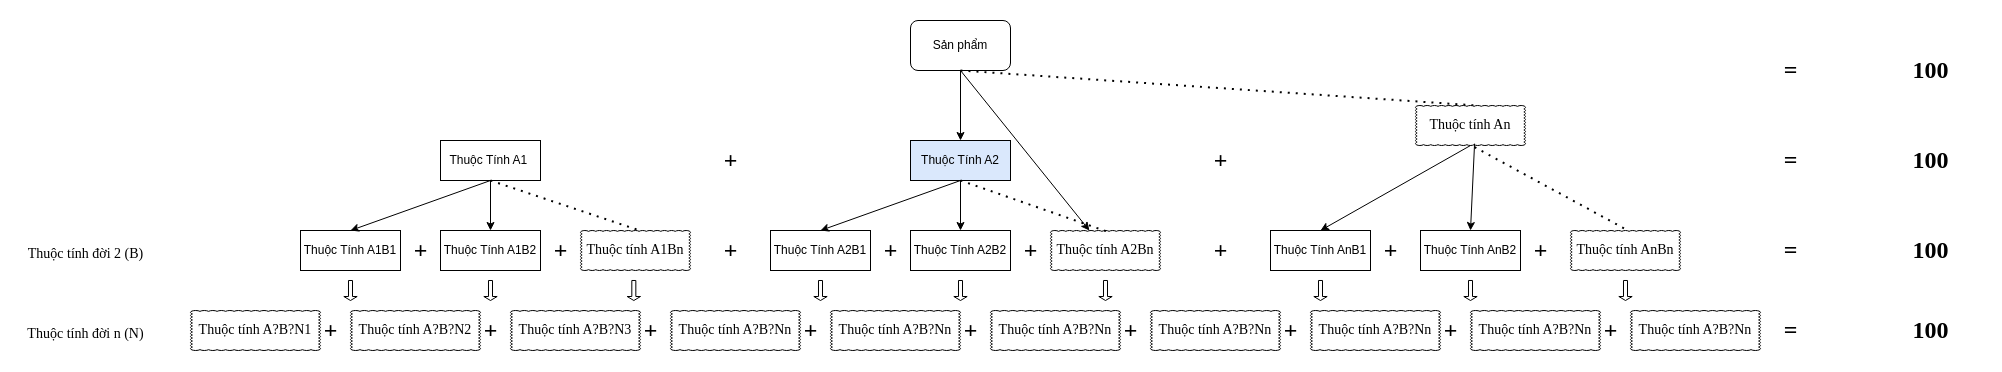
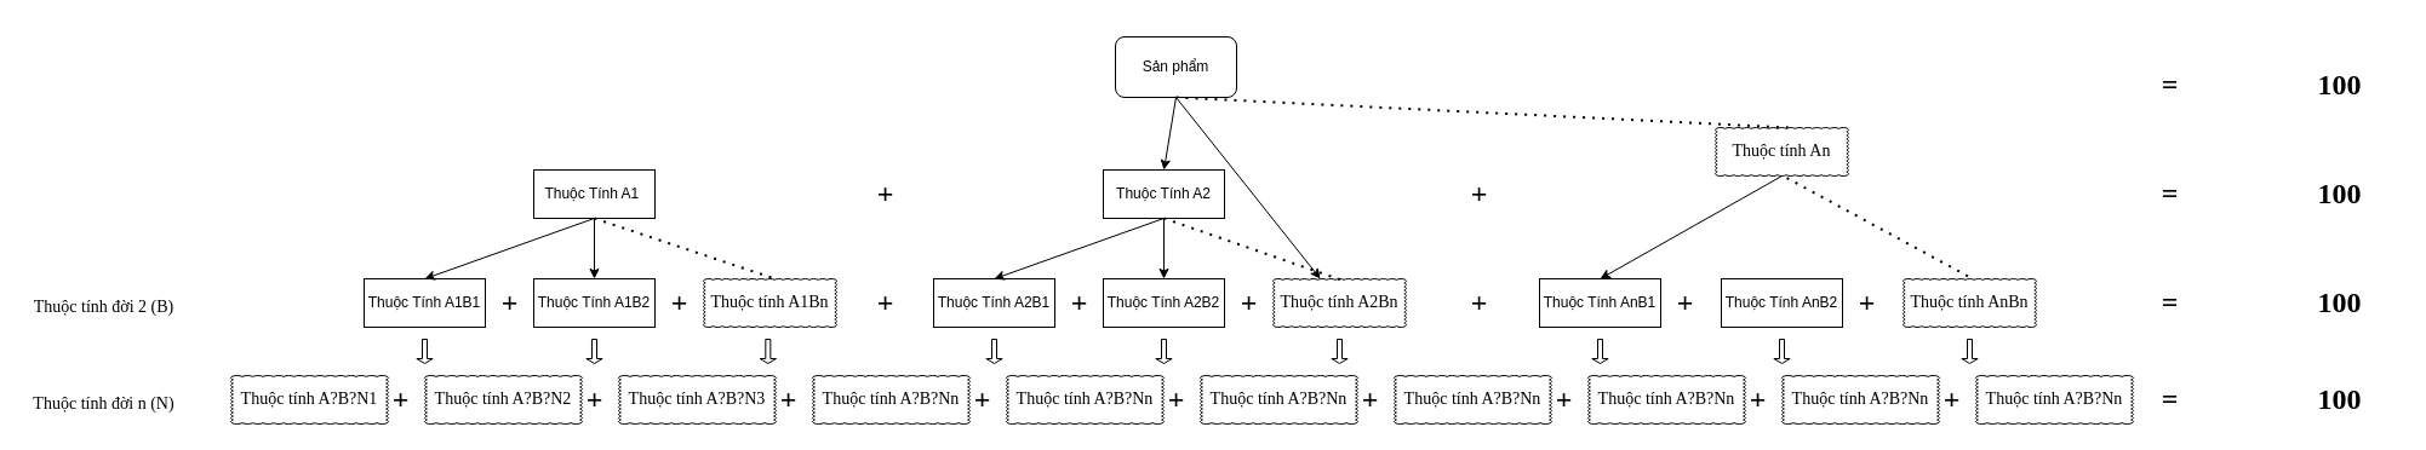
- <mxCell id="2" value="Sản phẩm" style="rounded=1;whiteSpace=wrap;html=1;" vertex="1" parent="1"><mxGeometry x="910" y="20" width="100" height="50" as="geometry" /></mxCell>
+ <mxCell id="2" value="Sản phẩm" style="rounded=1;whiteSpace=wrap;html=1;" vertex="1" parent="1"><mxGeometry x="920" y="30" width="100" height="50" as="geometry" /></mxCell>
- <mxCell id="5" value="Thuộc Tính A2" style="rounded=0;whiteSpace=wrap;html=1;fillColor=#dae8fc;" vertex="1" parent="1"><mxGeometry x="910" y="140" width="100" height="40" as="geometry" /></mxCell>
+ <mxCell id="5" value="Thuộc Tính A2" style="rounded=0;whiteSpace=wrap;html=1;" vertex="1" parent="1"><mxGeometry x="910" y="140" width="100" height="40" as="geometry" /></mxCell>
- <mxCell id="31" value="" style="endArrow=classic;html=1;rounded=0;entryX=0.5;entryY=0;entryDx=0;entryDy=0;exitX=0.537;exitY=0.954;exitDx=0;exitDy=0;exitPerimeter=0;" edge="1" parent="1" source="8" target="30"><mxGeometry width="50" height="50" relative="1" as="geometry"><mxPoint x="1560" y="200" as="sourcePoint" /><mxPoint x="1330" y="240" as="targetPoint" /></mxGeometry></mxCell>
